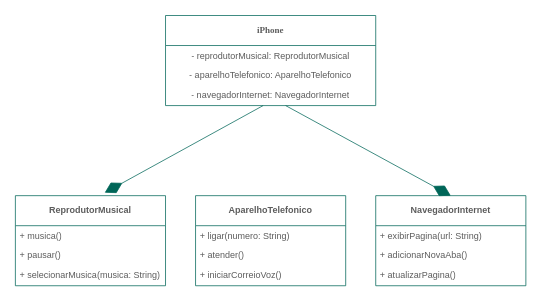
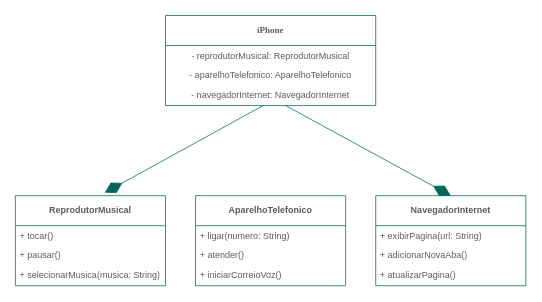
- <mxCell id="17" value="+ musica()" style="text;strokeColor=none;fillColor=none;align=left;verticalAlign=top;spacingLeft=4;spacingRight=4;overflow=hidden;rotatable=0;points=[[0,0.5],[1,0.5]];portConstraint=eastwest;whiteSpace=wrap;html=1;labelBackgroundColor=none;fontColor=#5C5C5C;" vertex="1" parent="16"><mxGeometry y="40" width="200" height="26" as="geometry" /></mxCell>
+ <mxCell id="17" value="+ tocar()" style="text;strokeColor=none;fillColor=none;align=left;verticalAlign=top;spacingLeft=4;spacingRight=4;overflow=hidden;rotatable=0;points=[[0,0.5],[1,0.5]];portConstraint=eastwest;whiteSpace=wrap;html=1;labelBackgroundColor=none;fontColor=#5C5C5C;" vertex="1" parent="16"><mxGeometry y="40" width="200" height="26" as="geometry" /></mxCell>
